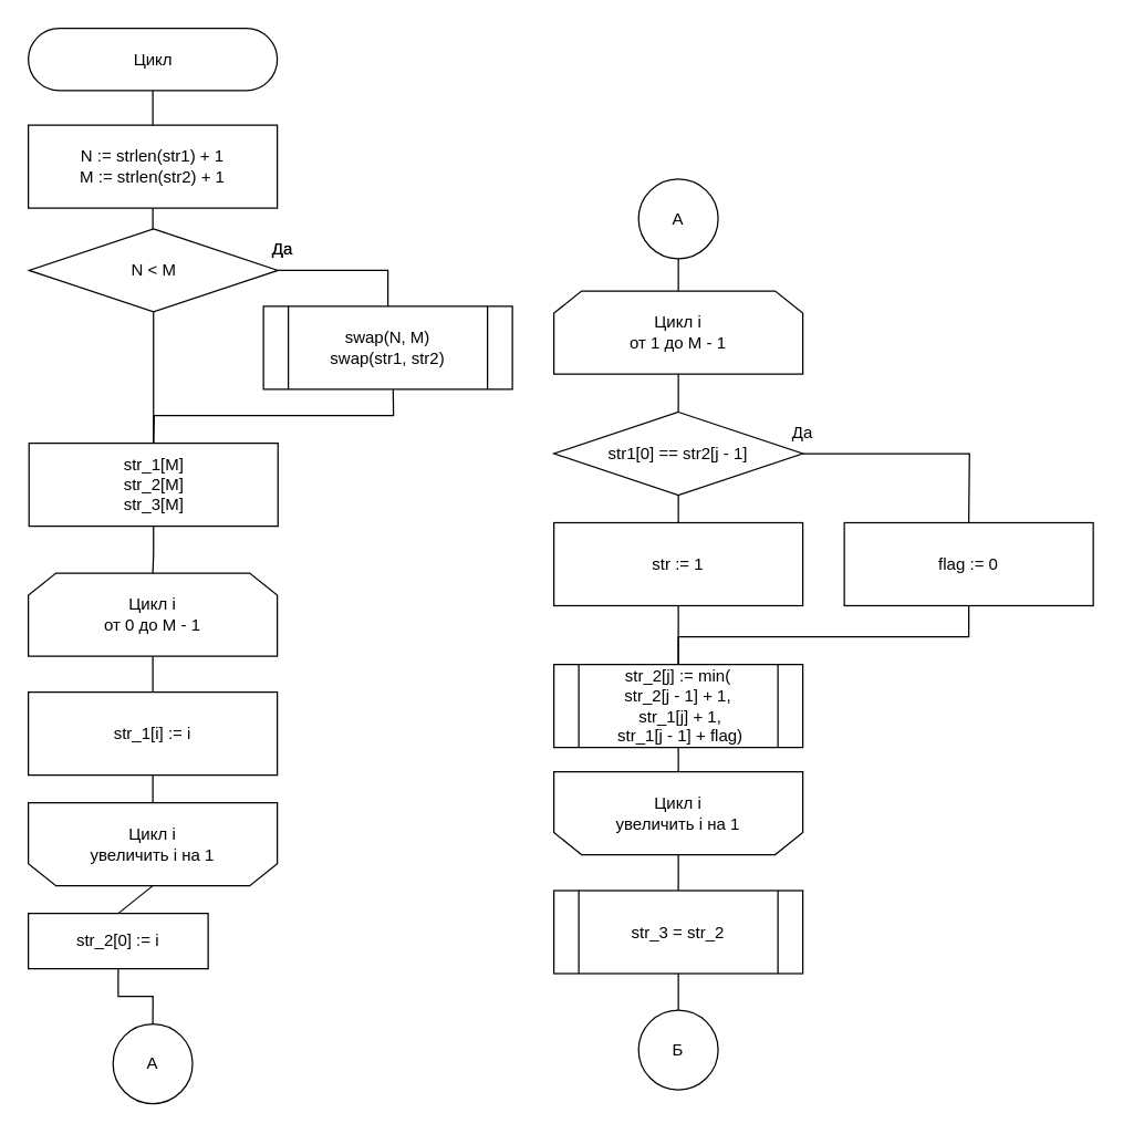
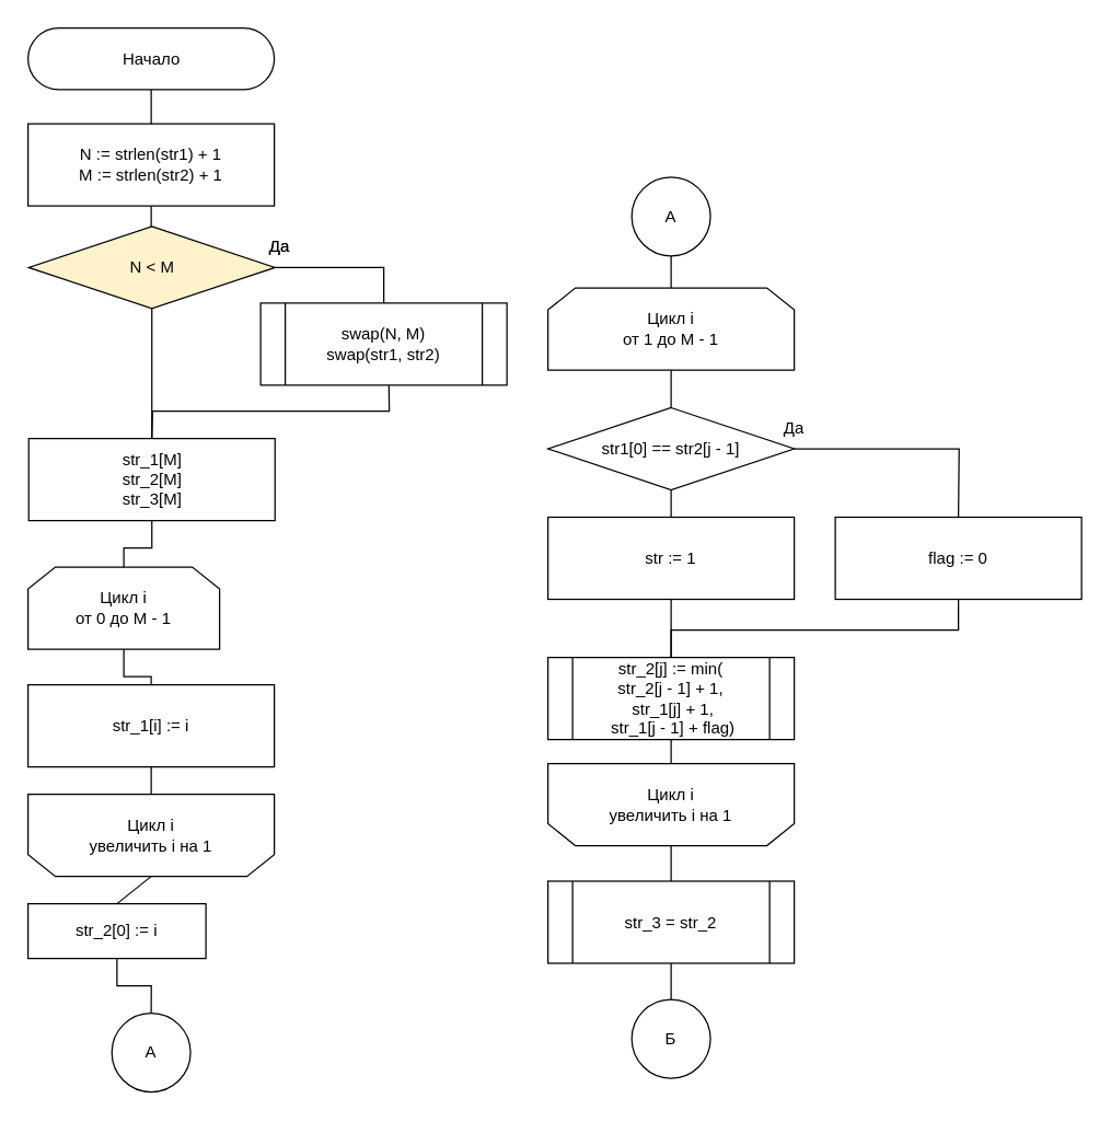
- <mxCell id="2" value="Цикл" style="html=1;dashed=0;whitespace=wrap;shape=mxgraph.dfd.start" parent="1" vertex="1"><mxGeometry x="20" width="180" height="45" as="geometry" y="20" /></mxCell>
+ <mxCell id="2" value="Начало" style="html=1;dashed=0;whitespace=wrap;shape=mxgraph.dfd.start" parent="1" vertex="1"><mxGeometry x="20" width="180" height="45" as="geometry" y="20" /></mxCell>
- <mxCell id="6" value="N &amp;lt; M" style="rhombus;whiteSpace=wrap;html=1;shadow=0;" parent="1" vertex="1"><mxGeometry x="20.5" y="165" width="180" height="60" as="geometry" /></mxCell>
+ <mxCell id="6" value="N &amp;lt; M" style="rhombus;whiteSpace=wrap;html=1;shadow=0;fillColor=#fff2cc;" parent="1" vertex="1"><mxGeometry x="20.5" y="165" width="180" height="60" as="geometry" /></mxCell>
- <mxCell id="9" value="&lt;div&gt;Цикл i &lt;br&gt;&lt;/div&gt;&lt;div&gt;от 0 до M - 1&lt;/div&gt;" style="shape=loopLimit;whiteSpace=wrap;html=1;shadow=0;" parent="1" vertex="1"><mxGeometry x="20" y="414" width="180" height="60" as="geometry" /></mxCell>
+ <mxCell id="9" value="&lt;div&gt;Цикл i &lt;br&gt;&lt;/div&gt;&lt;div&gt;от 0 до M - 1&lt;/div&gt;" style="shape=loopLimit;whiteSpace=wrap;html=1;shadow=0;" parent="1" vertex="1"><mxGeometry x="20" y="414" width="140" height="60" as="geometry" /></mxCell>
